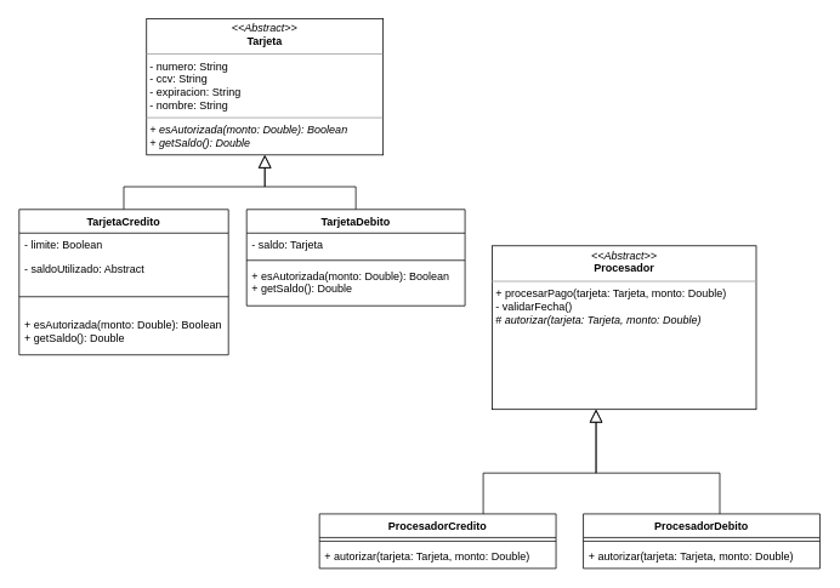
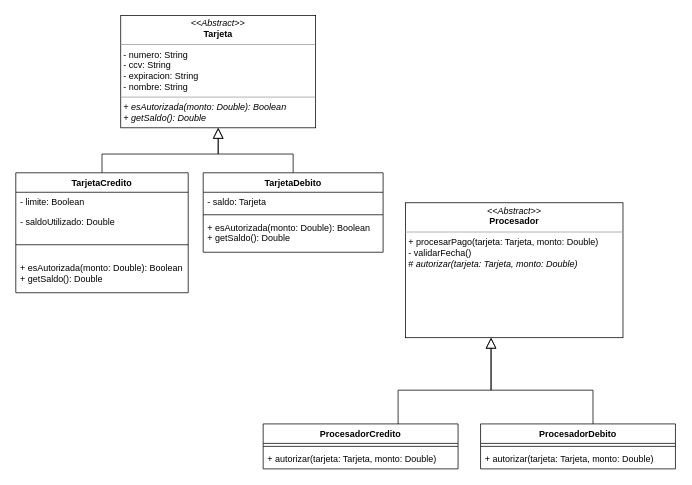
- <mxCell id="15" value="- saldoUtilizado: Abstract" style="text;strokeColor=none;fillColor=none;align=left;verticalAlign=top;spacingLeft=4;spacingRight=4;overflow=hidden;rotatable=0;points=[[0,0.5],[1,0.5]];portConstraint=eastwest;" vertex="1" parent="13"><mxGeometry y="52" width="230" height="26" as="geometry" /></mxCell>
+ <mxCell id="15" value="- saldoUtilizado: Double" style="text;strokeColor=none;fillColor=none;align=left;verticalAlign=top;spacingLeft=4;spacingRight=4;overflow=hidden;rotatable=0;points=[[0,0.5],[1,0.5]];portConstraint=eastwest;" vertex="1" parent="13"><mxGeometry y="52" width="230" height="26" as="geometry" /></mxCell>
